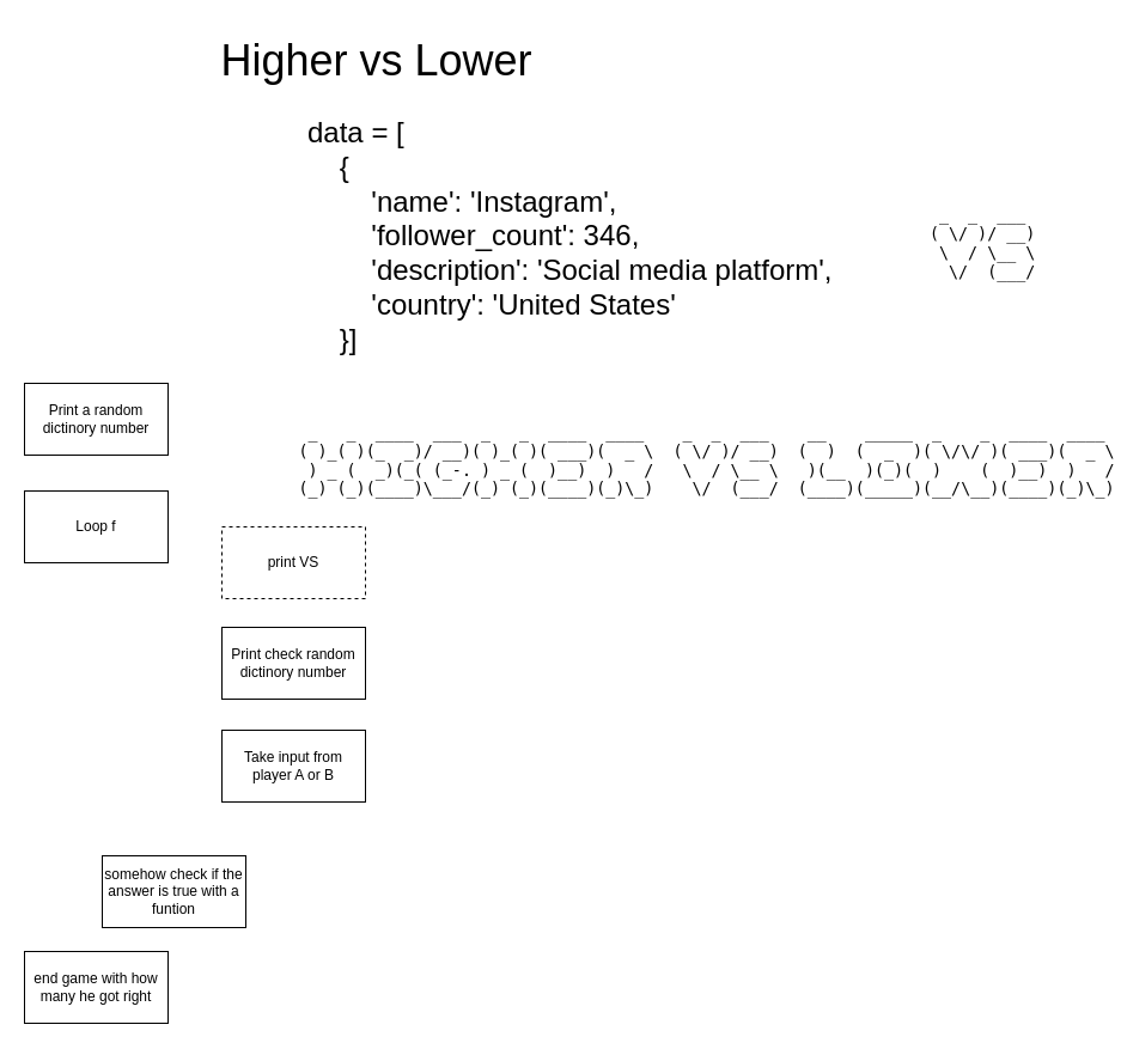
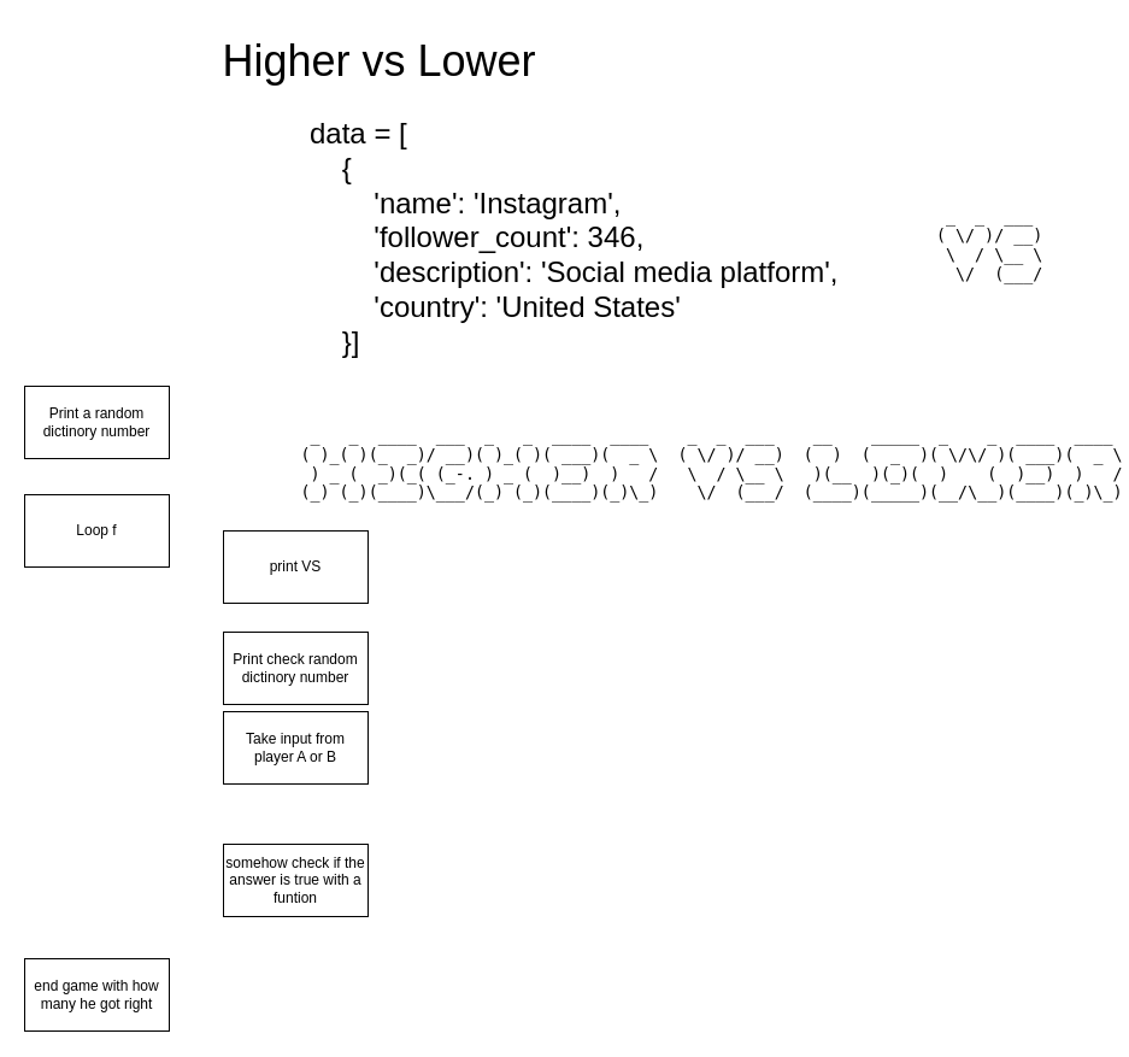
- <mxCell id="8" value="print VS" style="whiteSpace=wrap;html=1;dashed=1;" parent="1" vertex="1"><mxGeometry x="185" y="440" width="120" height="60" as="geometry" /></mxCell>
+ <mxCell id="8" value="print VS" style="whiteSpace=wrap;html=1;" parent="1" vertex="1"><mxGeometry x="185" y="440" width="120" height="60" as="geometry" /></mxCell>
- <mxCell id="9" value="Take input from player A or B" style="whiteSpace=wrap;html=1;" parent="1" vertex="1"><mxGeometry x="185" y="610" width="120" height="60" as="geometry" /></mxCell>
+ <mxCell id="9" value="Take input from player A or B" style="whiteSpace=wrap;html=1;" parent="1" vertex="1"><mxGeometry x="185" y="590" width="120" height="60" as="geometry" /></mxCell>
- <mxCell id="10" value="somehow check if the answer is true with a funtion" style="whiteSpace=wrap;html=1;" parent="1" vertex="1"><mxGeometry x="85" y="715" width="120" height="60" as="geometry" /></mxCell>
+ <mxCell id="10" value="somehow check if the answer is true with a funtion" style="whiteSpace=wrap;html=1;" parent="1" vertex="1"><mxGeometry x="185" y="700" width="120" height="60" as="geometry" /></mxCell>
